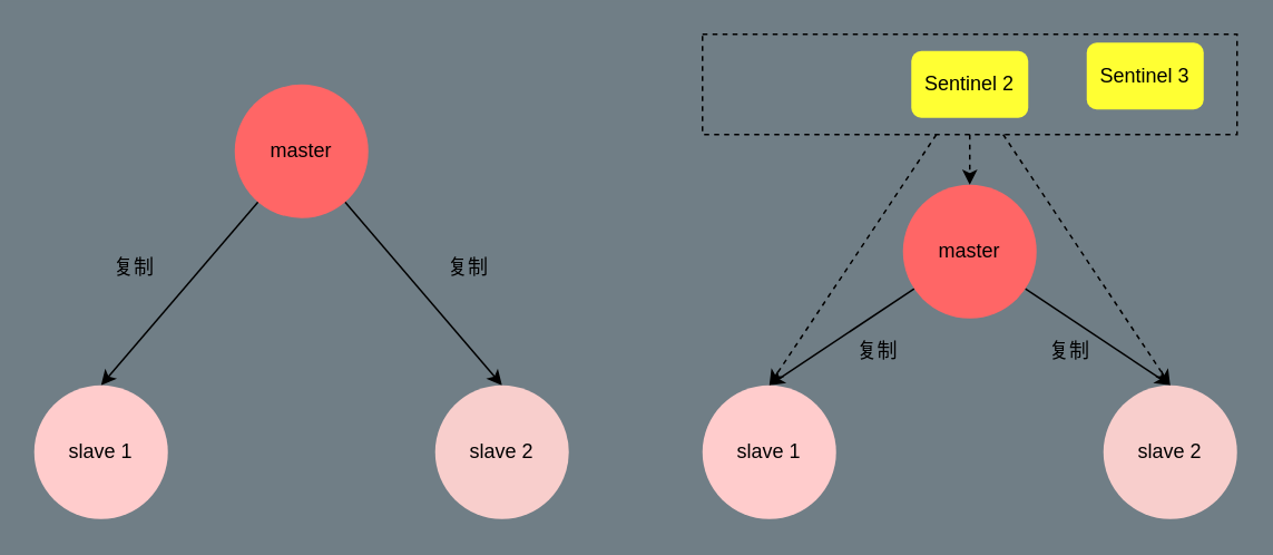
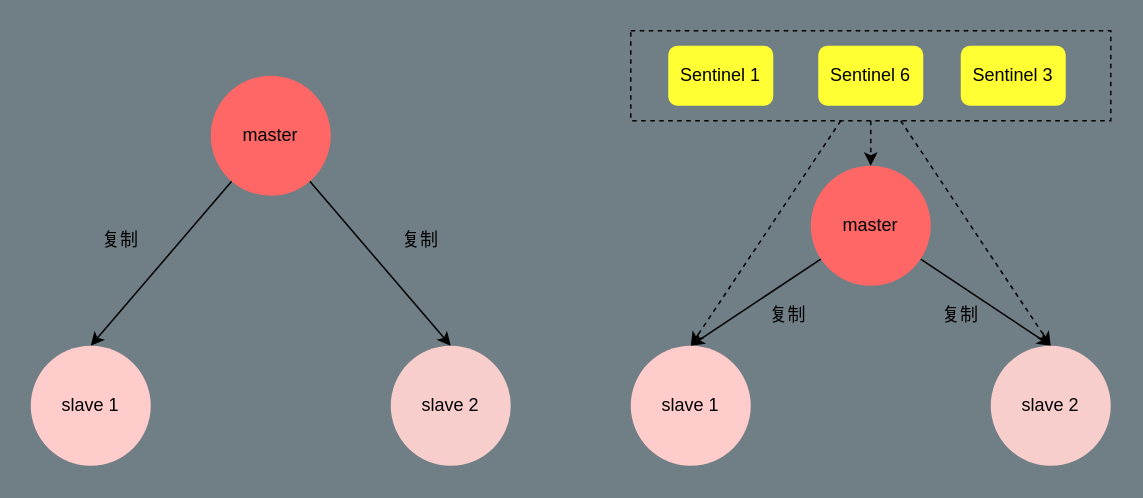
- <mxCell id="23" value="Sentinel 3" style="rounded=1;whiteSpace=wrap;html=1;dashed=1;strokeWidth=1;fillColor=#FFFF33;strokeColor=none;" parent="1" vertex="1"><mxGeometry x="650" y="25" width="70" height="40" as="geometry" /></mxCell>
+ <mxCell id="23" value="Sentinel 3" style="rounded=1;whiteSpace=wrap;html=1;dashed=1;strokeWidth=1;fillColor=#FFFF33;strokeColor=none;" parent="1" vertex="1"><mxGeometry x="640" y="30" width="70" height="40" as="geometry" /></mxCell>
+ <mxCell id="21" value="Sentinel 1" style="rounded=1;whiteSpace=wrap;html=1;dashed=1;strokeWidth=1;fillColor=#FFFF33;strokeColor=none;" parent="1" vertex="1"><mxGeometry x="445" y="30" width="70" height="40" as="geometry" /></mxCell>
- <mxCell id="22" value="Sentinel 2" style="rounded=1;whiteSpace=wrap;html=1;dashed=1;strokeWidth=1;fillColor=#FFFF33;strokeColor=none;glass=0;comic=0;shadow=0;" parent="1" vertex="1"><mxGeometry x="545" y="30" width="70" height="40" as="geometry" /></mxCell>
+ <mxCell id="22" value="Sentinel 6" style="rounded=1;whiteSpace=wrap;html=1;dashed=1;strokeWidth=1;fillColor=#FFFF33;strokeColor=none;glass=0;comic=0;shadow=0;" parent="1" vertex="1"><mxGeometry x="545" y="30" width="70" height="40" as="geometry" /></mxCell>
